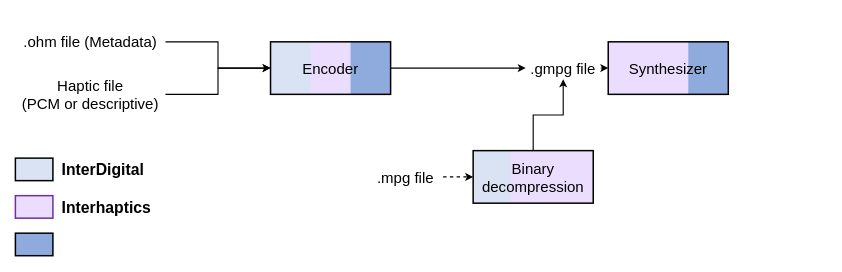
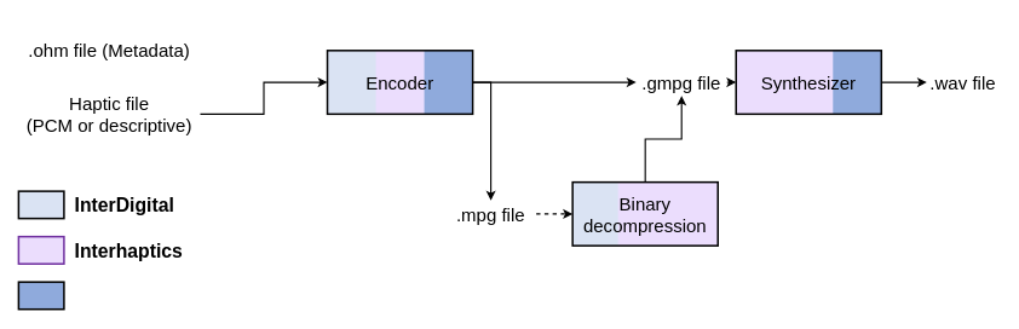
- <mxCell id="25" style="edgeStyle=orthogonalEdgeStyle;rounded=0;jumpStyle=line;jumpSize=15;orthogonalLoop=1;jettySize=auto;html=1;fontSize=21;strokeWidth=1.5;" edge="1" parent="1" source="24" target="21"><mxGeometry relative="1" as="geometry" /></mxCell>
+ <mxCell id="30" style="edgeStyle=orthogonalEdgeStyle;rounded=0;jumpStyle=line;jumpSize=15;orthogonalLoop=1;jettySize=auto;html=1;fontSize=21;strokeWidth=1.5;entryX=0;entryY=0.5;entryDx=0;entryDy=0;exitX=1;exitY=0.5;exitDx=0;exitDy=0;" edge="1" parent="1" source="5" target="31"><mxGeometry relative="1" as="geometry"><mxPoint x="990" y="80" as="sourcePoint" /><mxPoint x="1050" y="89.41" as="targetPoint" /></mxGeometry></mxCell>
+ <mxCell id="31" value=".wav file" style="text;html=1;strokeColor=none;fillColor=none;align=center;verticalAlign=middle;whiteSpace=wrap;rounded=0;fontSize=20;" vertex="1" parent="1"><mxGeometry x="1020" y="75" width="80" height="30" as="geometry" /></mxCell>
+ <mxCell id="28" style="edgeStyle=orthogonalEdgeStyle;rounded=0;jumpStyle=line;jumpSize=15;orthogonalLoop=1;jettySize=auto;html=1;fontSize=21;strokeWidth=1.5;exitX=1;exitY=0.5;exitDx=0;exitDy=0;entryX=0.5;entryY=0;entryDx=0;entryDy=0;" edge="1" parent="1" source="21" target="33"><mxGeometry relative="1" as="geometry"><mxPoint x="530" y="100" as="sourcePoint" /><mxPoint x="590" y="260" as="targetPoint" /><Array as="points"><mxPoint x="540" y="90" /></Array></mxGeometry></mxCell>
